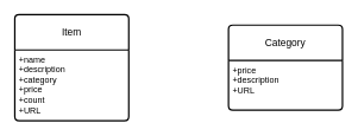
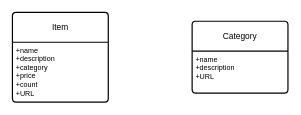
- <mxCell id="5" value="+price&lt;br&gt;+description&lt;br&gt;+URL" style="align=left;strokeColor=none;fillColor=none;spacingLeft=4;fontSize=12;verticalAlign=top;resizable=0;rotatable=0;part=1;html=1;" vertex="1" parent="4"><mxGeometry y="50" width="160" height="70" as="geometry" /></mxCell>
+ <mxCell id="5" value="+name&lt;br&gt;+description&lt;br&gt;+URL" style="align=left;strokeColor=none;fillColor=none;spacingLeft=4;fontSize=12;verticalAlign=top;resizable=0;rotatable=0;part=1;html=1;" vertex="1" parent="4"><mxGeometry y="50" width="160" height="70" as="geometry" /></mxCell>
